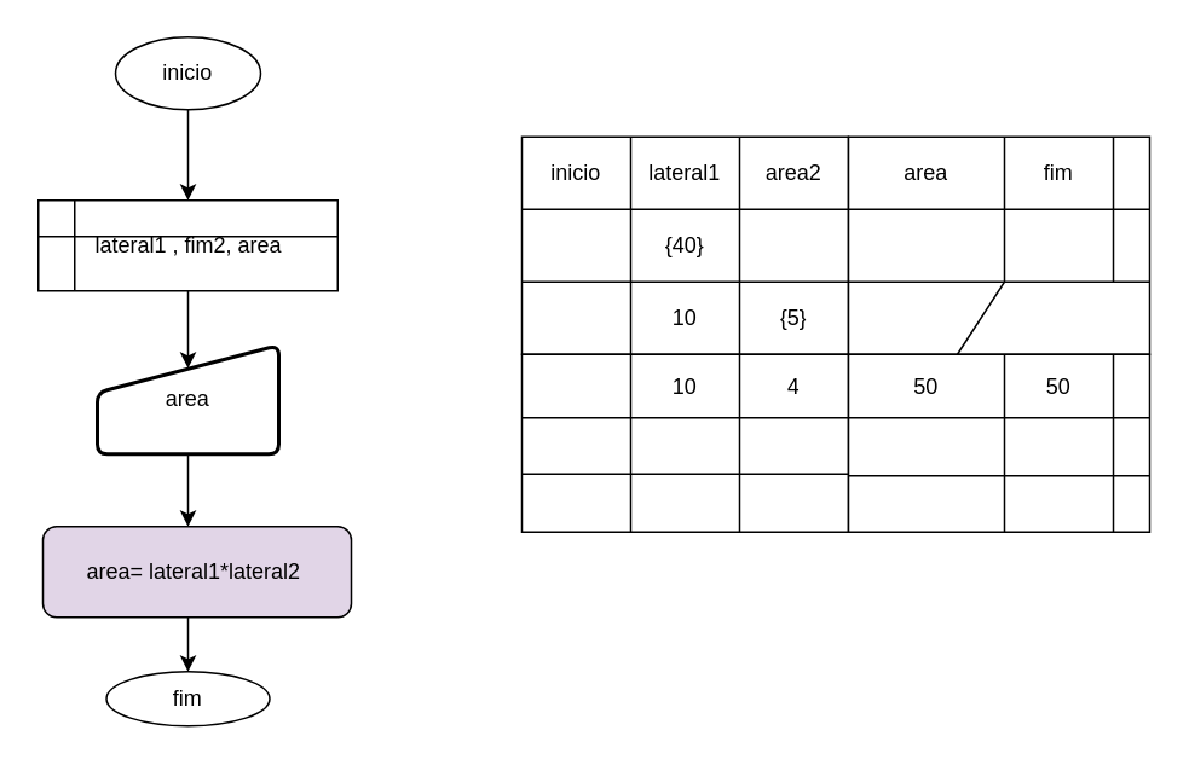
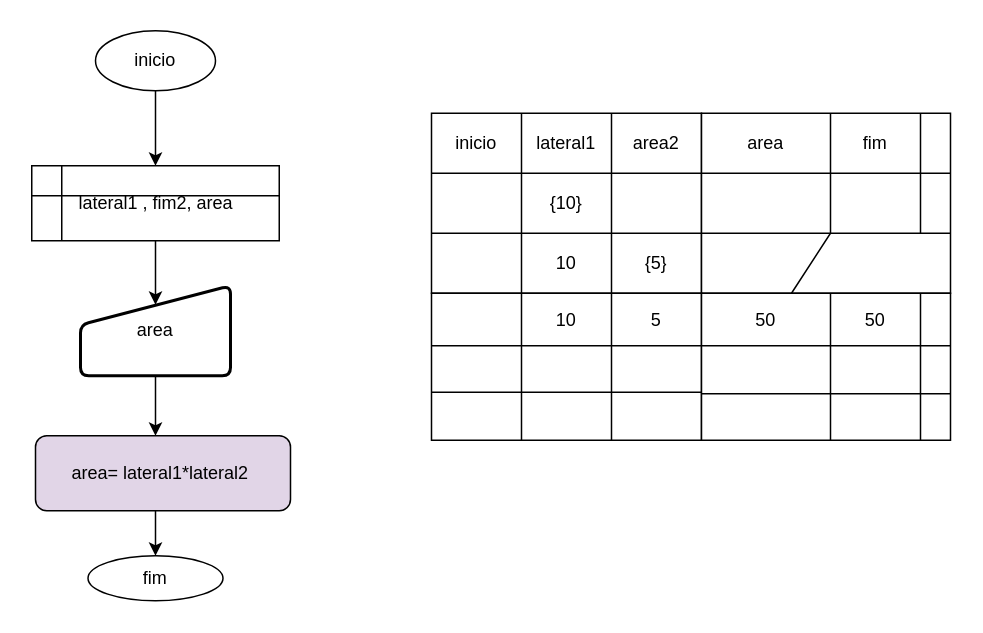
- <mxCell id="18" value="{40}" style="shape=partialRectangle;html=1;whiteSpace=wrap;connectable=0;fillColor=none;top=0;left=0;bottom=0;right=0;overflow=hidden;" vertex="1" parent="16"><mxGeometry x="60" width="60" height="40" as="geometry" /></mxCell>
+ <mxCell id="18" value="{10}" style="shape=partialRectangle;html=1;whiteSpace=wrap;connectable=0;fillColor=none;top=0;left=0;bottom=0;right=0;overflow=hidden;" vertex="1" parent="16"><mxGeometry x="60" width="60" height="40" as="geometry" /></mxCell>
- <mxCell id="40" value="4" style="shape=partialRectangle;html=1;whiteSpace=wrap;connectable=0;fillColor=none;top=0;left=0;bottom=0;right=0;overflow=hidden;" vertex="1" parent="37"><mxGeometry x="120" width="60" height="35" as="geometry" /></mxCell>
+ <mxCell id="40" value="5" style="shape=partialRectangle;html=1;whiteSpace=wrap;connectable=0;fillColor=none;top=0;left=0;bottom=0;right=0;overflow=hidden;" vertex="1" parent="37"><mxGeometry x="120" width="60" height="35" as="geometry" /></mxCell>
